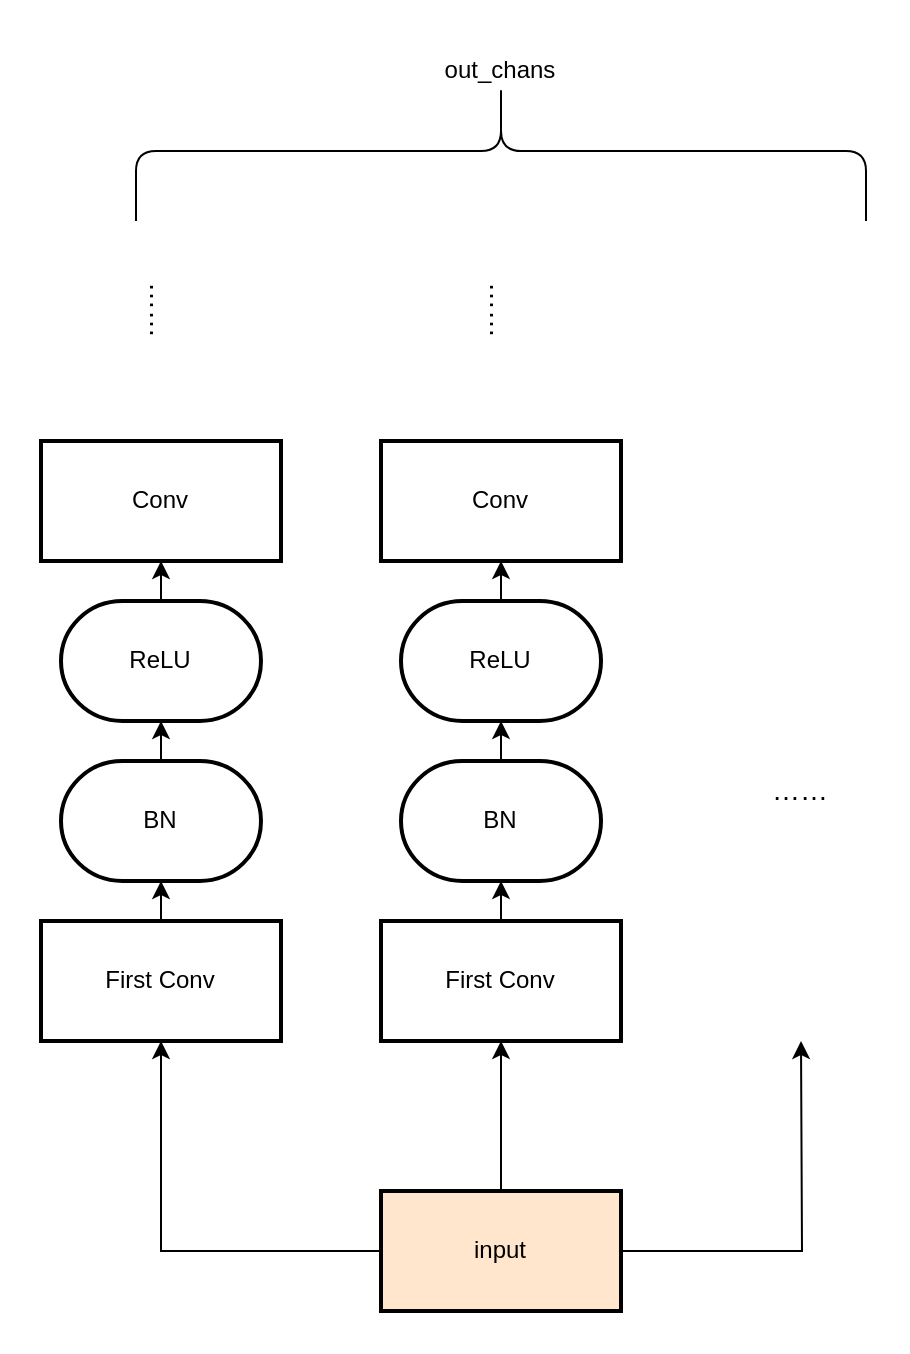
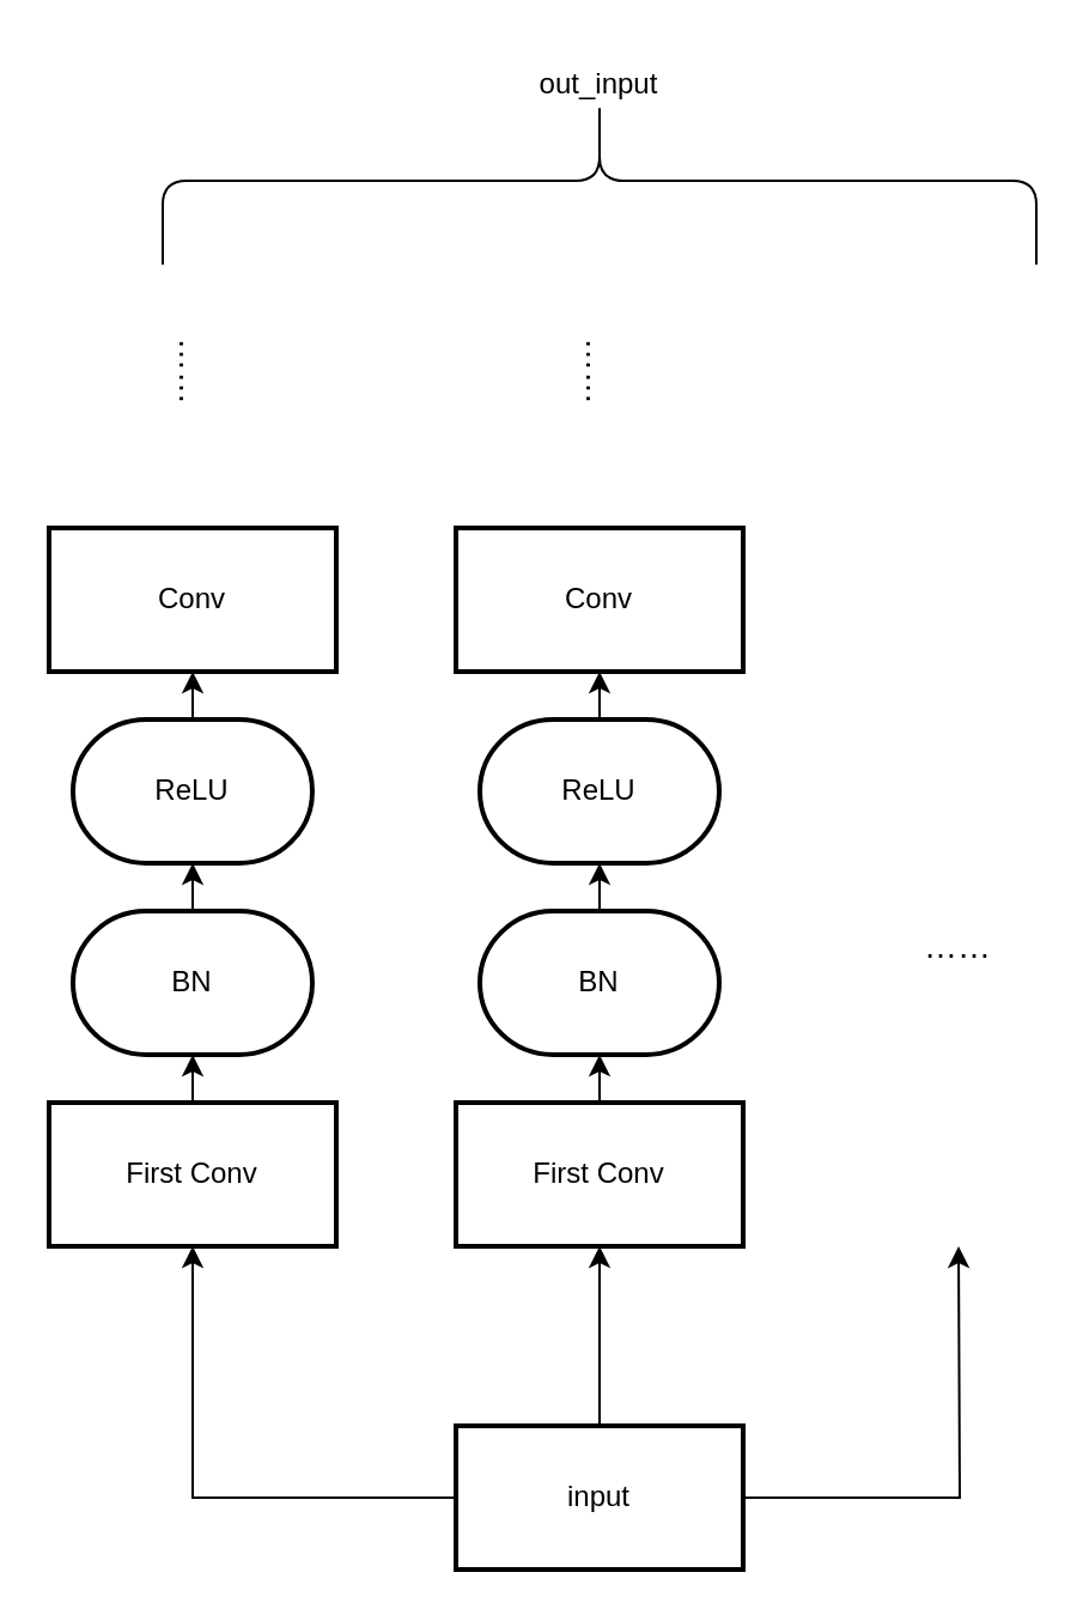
- <mxCell id="24" value="out_chans" style="text;html=1;strokeColor=none;fillColor=none;align=center;verticalAlign=middle;whiteSpace=wrap;rounded=0;" vertex="1" parent="1"><mxGeometry x="220" y="20" width="60" height="30" as="geometry" /></mxCell>
+ <mxCell id="24" value="out_input" style="text;html=1;strokeColor=none;fillColor=none;align=center;verticalAlign=middle;whiteSpace=wrap;rounded=0;" vertex="1" parent="1"><mxGeometry x="220" y="20" width="60" height="30" as="geometry" /></mxCell>
- <mxCell id="8" value="input" style="whiteSpace=wrap;html=1;strokeWidth=2;fillColor=#ffe6cc;" vertex="1" parent="1"><mxGeometry x="190" y="595" width="120" height="60" as="geometry" /></mxCell>
+ <mxCell id="8" value="input" style="whiteSpace=wrap;html=1;strokeWidth=2;" vertex="1" parent="1"><mxGeometry x="190" y="595" width="120" height="60" as="geometry" /></mxCell>
